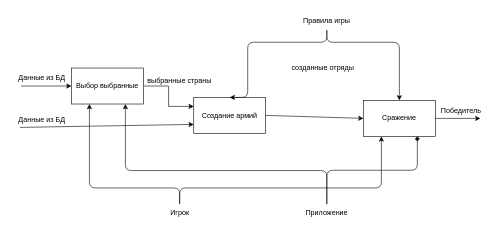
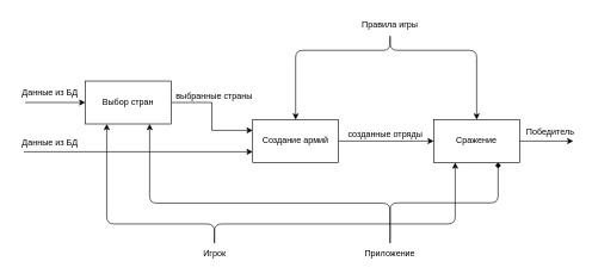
- <mxCell id="17" value="созданные отряды" style="text;html=1;strokeColor=none;fillColor=none;align=center;verticalAlign=middle;whiteSpace=wrap;rounded=0;" vertex="1" parent="1"><mxGeometry x="477" y="98" width="121" height="30" as="geometry" /></mxCell>
+ <mxCell id="17" value="созданные отряды" style="text;html=1;strokeColor=none;fillColor=none;align=center;verticalAlign=middle;whiteSpace=wrap;rounded=0;" vertex="1" parent="1"><mxGeometry x="477" y="173" width="121" height="30" as="geometry" /></mxCell>
- <mxCell id="5" value="Выбор выбранные" style="rounded=0;whiteSpace=wrap;html=1;" parent="1" vertex="1"><mxGeometry x="118" y="113" width="120" height="60" as="geometry" /></mxCell>
+ <mxCell id="5" value="Выбор стран" style="rounded=0;whiteSpace=wrap;html=1;" parent="1" vertex="1"><mxGeometry x="118" y="113" width="120" height="60" as="geometry" /></mxCell>
- <mxCell id="2" value="Создание армий" style="rounded=0;whiteSpace=wrap;html=1;" parent="1" vertex="1"><mxGeometry x="322" y="162" width="120" height="60" as="geometry" /></mxCell>
+ <mxCell id="2" value="Создание армий" style="rounded=0;whiteSpace=wrap;html=1;" parent="1" vertex="1"><mxGeometry x="352" y="167" width="120" height="60" as="geometry" /></mxCell>
